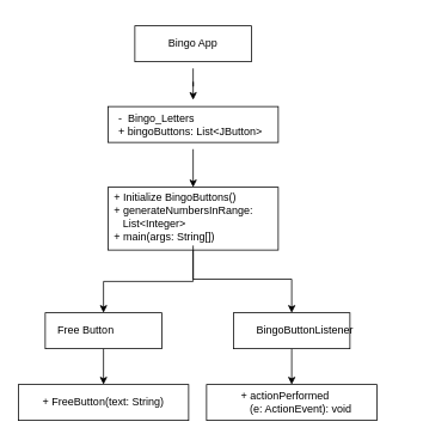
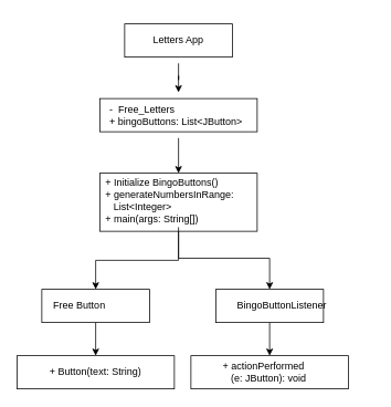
- <mxCell id="4" value="Bingo App" style="text;html=1;strokeColor=none;fillColor=none;align=center;verticalAlign=middle;whiteSpace=wrap;rounded=0;" vertex="1" parent="1"><mxGeometry x="165" y="20.5" width="100" height="55" as="geometry" /></mxCell>
+ <mxCell id="4" value="Letters App" style="text;html=1;strokeColor=none;fillColor=none;align=center;verticalAlign=middle;whiteSpace=wrap;rounded=0;" vertex="1" parent="1"><mxGeometry x="165" y="20.5" width="100" height="55" as="geometry" /></mxCell>
- <mxCell id="7" value="-&amp;nbsp; Bingo_Letters&lt;br&gt;+ bingoButtons: List&amp;lt;JButton&amp;gt;" style="text;html=1;strokeColor=none;fillColor=none;align=left;verticalAlign=middle;whiteSpace=wrap;rounded=0;" vertex="1" parent="1"><mxGeometry x="130" y="110.5" width="170" height="55" as="geometry" /></mxCell>
+ <mxCell id="7" value="-&amp;nbsp; Free_Letters&lt;br&gt;+ bingoButtons: List&amp;lt;JButton&amp;gt;" style="text;html=1;strokeColor=none;fillColor=none;align=left;verticalAlign=middle;whiteSpace=wrap;rounded=0;" vertex="1" parent="1"><mxGeometry x="130" y="110.5" width="170" height="55" as="geometry" /></mxCell>
- <mxCell id="20" value=" + FreeButton(text: String)" style="text;html=1;strokeColor=none;fillColor=none;align=center;verticalAlign=middle;whiteSpace=wrap;rounded=0;" vertex="1" parent="1"><mxGeometry x="40" y="433" width="150" height="30" as="geometry" /></mxCell>
+ <mxCell id="20" value=" + Button(text: String)" style="text;html=1;strokeColor=none;fillColor=none;align=center;verticalAlign=middle;whiteSpace=wrap;rounded=0;" vertex="1" parent="1"><mxGeometry x="40" y="433" width="150" height="30" as="geometry" /></mxCell>
- <mxCell id="21" value="&amp;nbsp; &amp;nbsp; &amp;nbsp;+ actionPerformed&lt;br&gt;&amp;nbsp; &amp;nbsp; &amp;nbsp; &amp;nbsp; (e: ActionEvent): void" style="text;html=1;strokeColor=none;fillColor=none;align=left;verticalAlign=middle;whiteSpace=wrap;rounded=0;" vertex="1" parent="1"><mxGeometry x="250" y="433" width="200" height="30" as="geometry" /></mxCell>
+ <mxCell id="21" value="&amp;nbsp; &amp;nbsp; &amp;nbsp;+ actionPerformed&lt;br&gt;&amp;nbsp; &amp;nbsp; &amp;nbsp; &amp;nbsp; (e: JButton): void" style="text;html=1;strokeColor=none;fillColor=none;align=left;verticalAlign=middle;whiteSpace=wrap;rounded=0;" vertex="1" parent="1"><mxGeometry x="250" y="433" width="200" height="30" as="geometry" /></mxCell>
